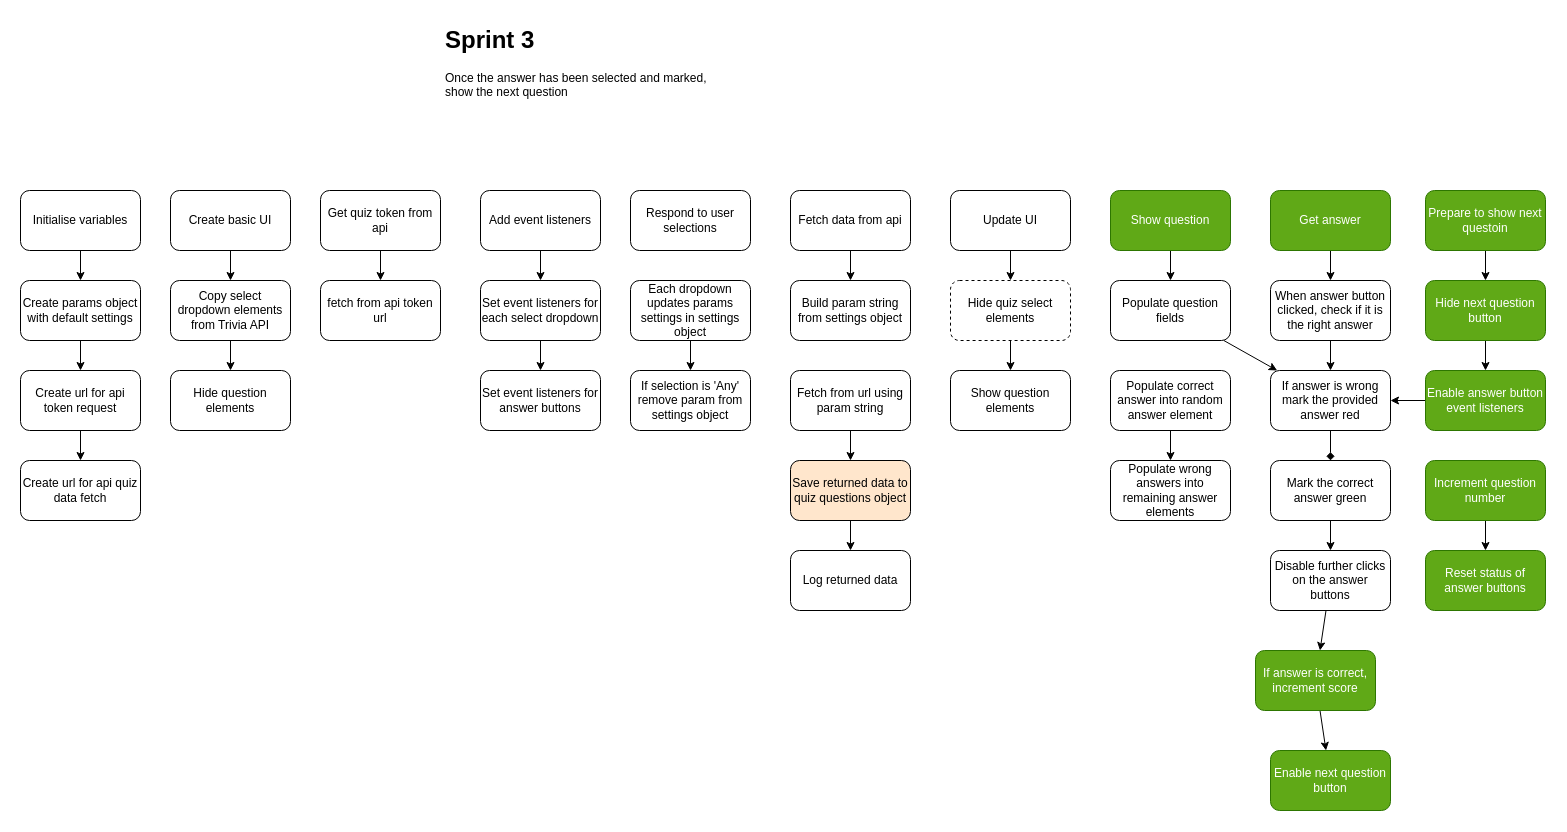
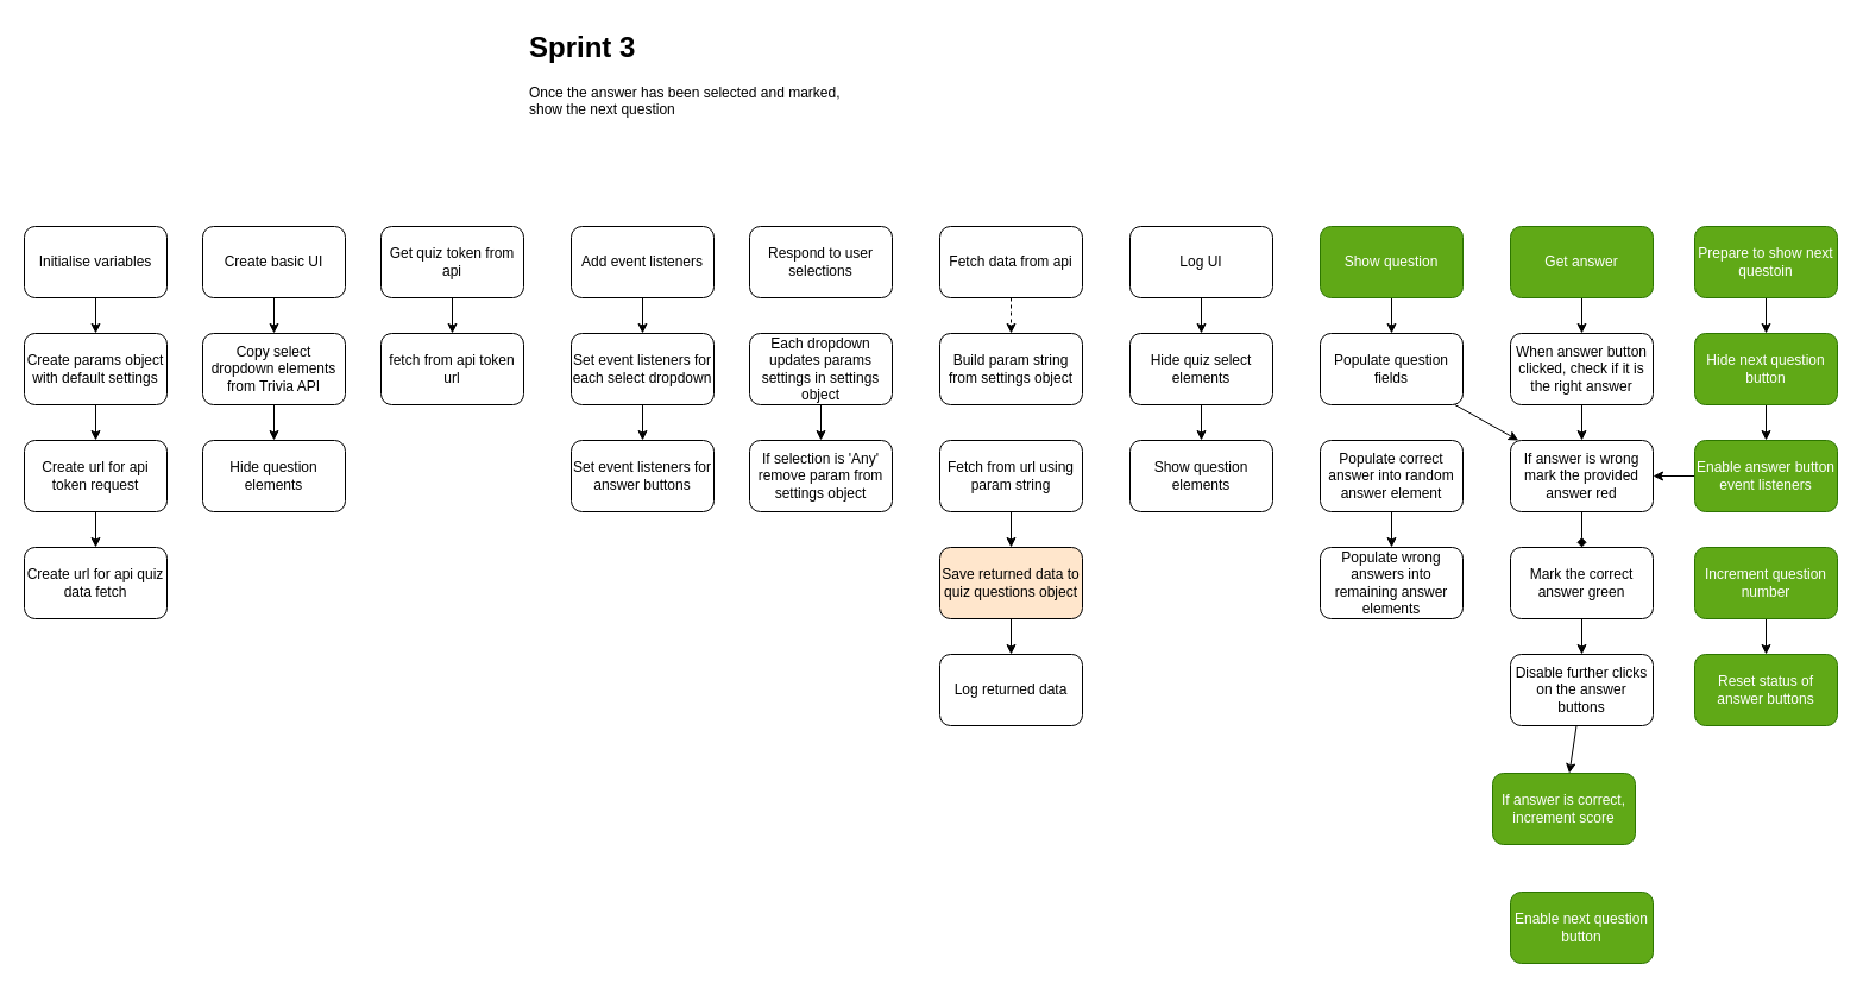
- <mxCell id="32" value="Update UI" style="rounded=1;whiteSpace=wrap;html=1;" parent="1" vertex="1"><mxGeometry x="950" y="190" width="120" height="60" as="geometry" /></mxCell>
+ <mxCell id="32" value="Log UI" style="rounded=1;whiteSpace=wrap;html=1;" parent="1" vertex="1"><mxGeometry x="950" y="190" width="120" height="60" as="geometry" /></mxCell>
- <mxCell id="17" value="" style="edgeStyle=none;html=1;" parent="1" source="18" target="19" edge="1"><mxGeometry relative="1" as="geometry" /></mxCell>
+ <mxCell id="17" value="" style="edgeStyle=none;html=1;dashed=1;" parent="1" source="18" target="19" edge="1"><mxGeometry relative="1" as="geometry" /></mxCell>
- <mxCell id="35" value="Hide quiz select elements" style="rounded=1;whiteSpace=wrap;html=1;dashed=1;" parent="1" vertex="1"><mxGeometry x="950" y="280" width="120" height="60" as="geometry" /></mxCell>
+ <mxCell id="35" value="Hide quiz select elements" style="rounded=1;whiteSpace=wrap;html=1;" parent="1" vertex="1"><mxGeometry x="950" y="280" width="120" height="60" as="geometry" /></mxCell>
- <mxCell id="57" value="" style="edgeStyle=none;html=1;" edge="1" parent="1" source="58" target="59"><mxGeometry relative="1" as="geometry" /></mxCell>
